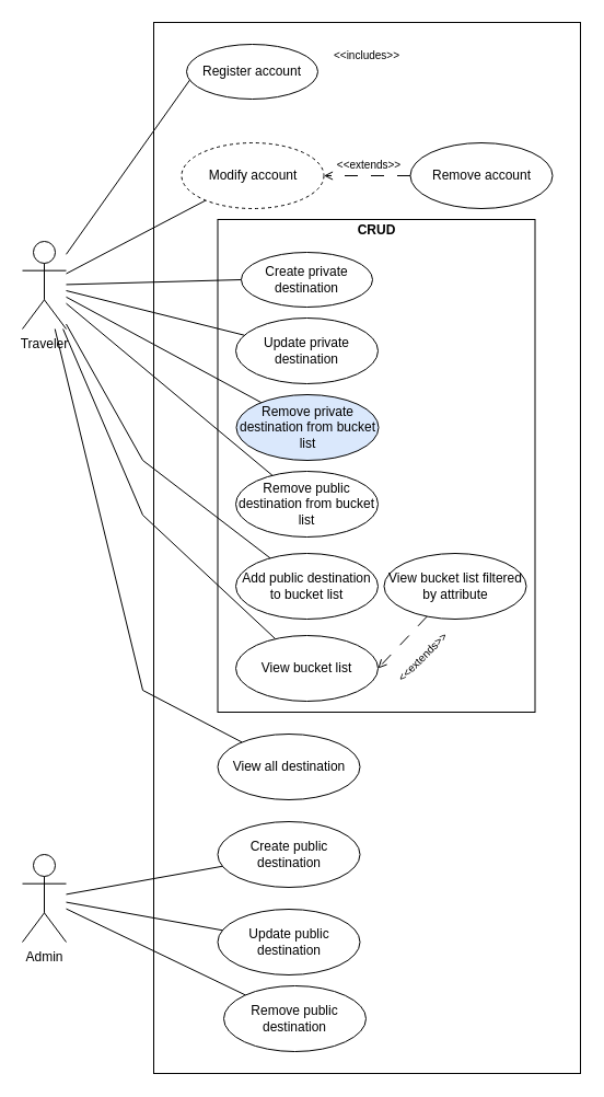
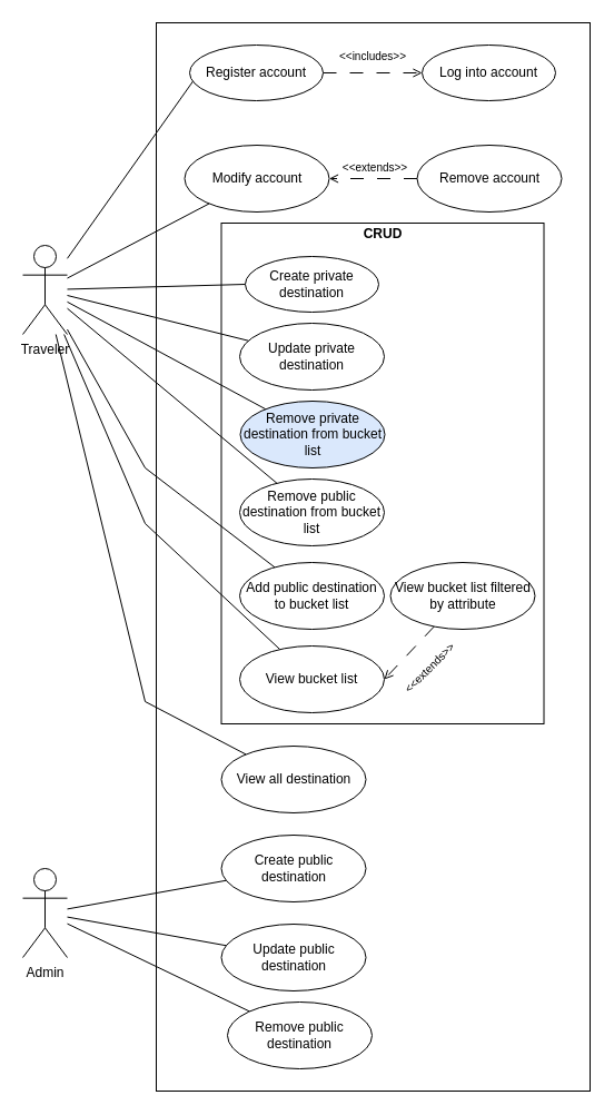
+ <mxCell id="7" value="" style="rounded=0;orthogonalLoop=1;jettySize=auto;html=1;endArrow=open;endFill=0;dashed=1;dashPattern=12 12;align=center;entryX=0;entryY=0.5;entryDx=0;entryDy=0;" edge="1" parent="1" source="8" target="9"><mxGeometry relative="1" as="geometry" /></mxCell>
+ <mxCell id="9" value="Log into account" style="ellipse;whiteSpace=wrap;html=1;" vertex="1" parent="1"><mxGeometry x="379" y="40" width="120" height="50" as="geometry" /></mxCell>
- <mxCell id="27" value="Modify account" style="ellipse;whiteSpace=wrap;html=1;dashed=1;" vertex="1" parent="1"><mxGeometry x="165.5" y="130" width="130" height="60" as="geometry" /></mxCell>
+ <mxCell id="27" value="Modify account" style="ellipse;whiteSpace=wrap;html=1;" vertex="1" parent="1"><mxGeometry x="165.5" y="130" width="130" height="60" as="geometry" /></mxCell>
